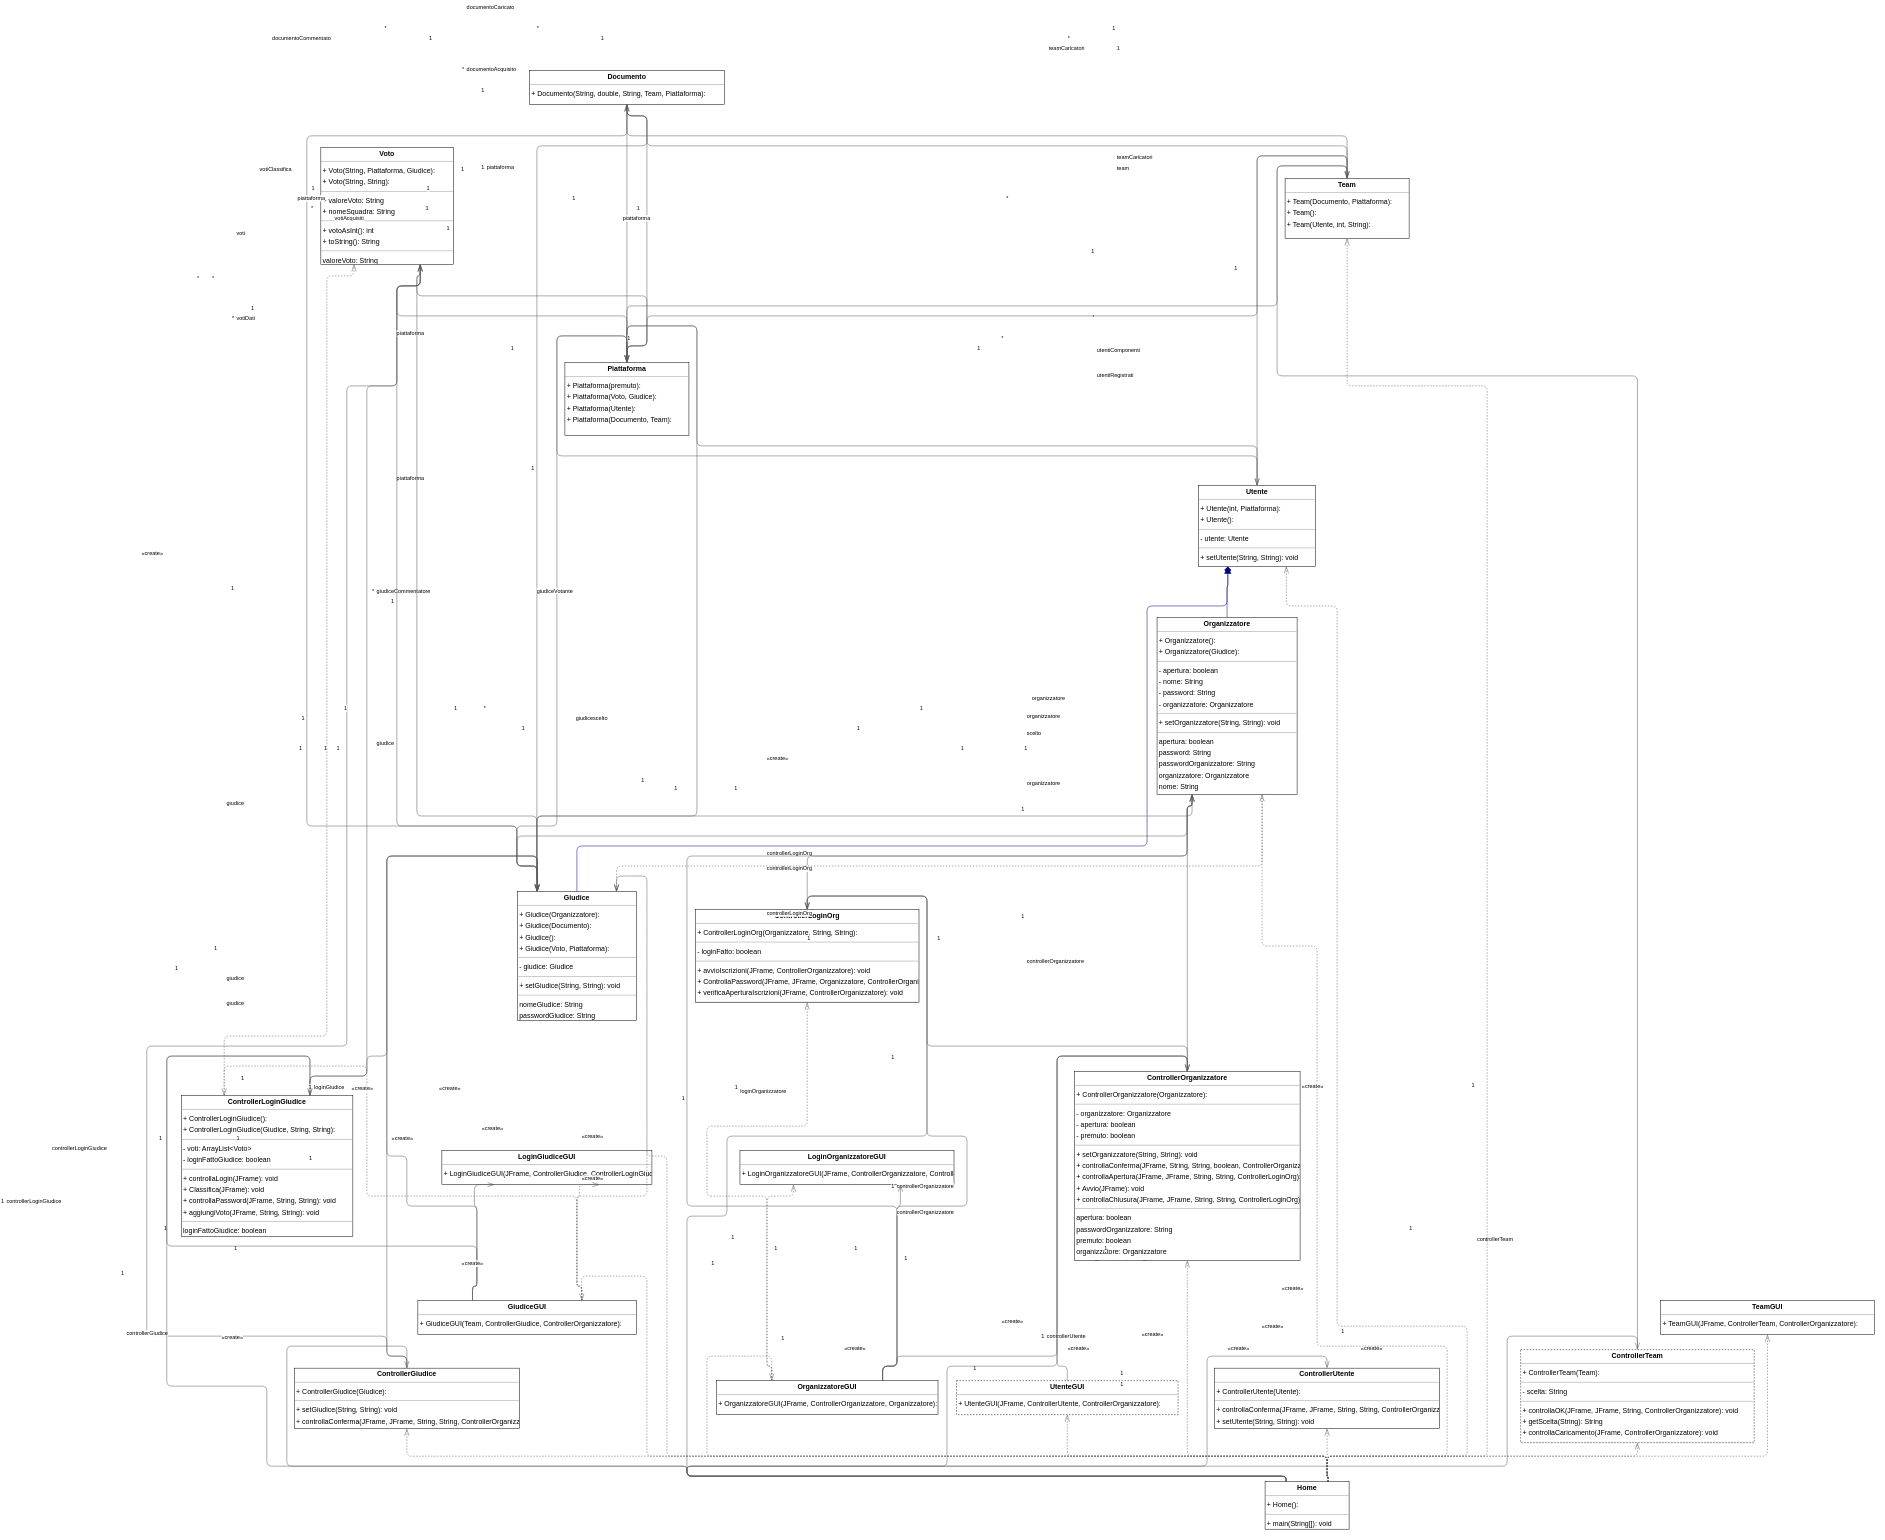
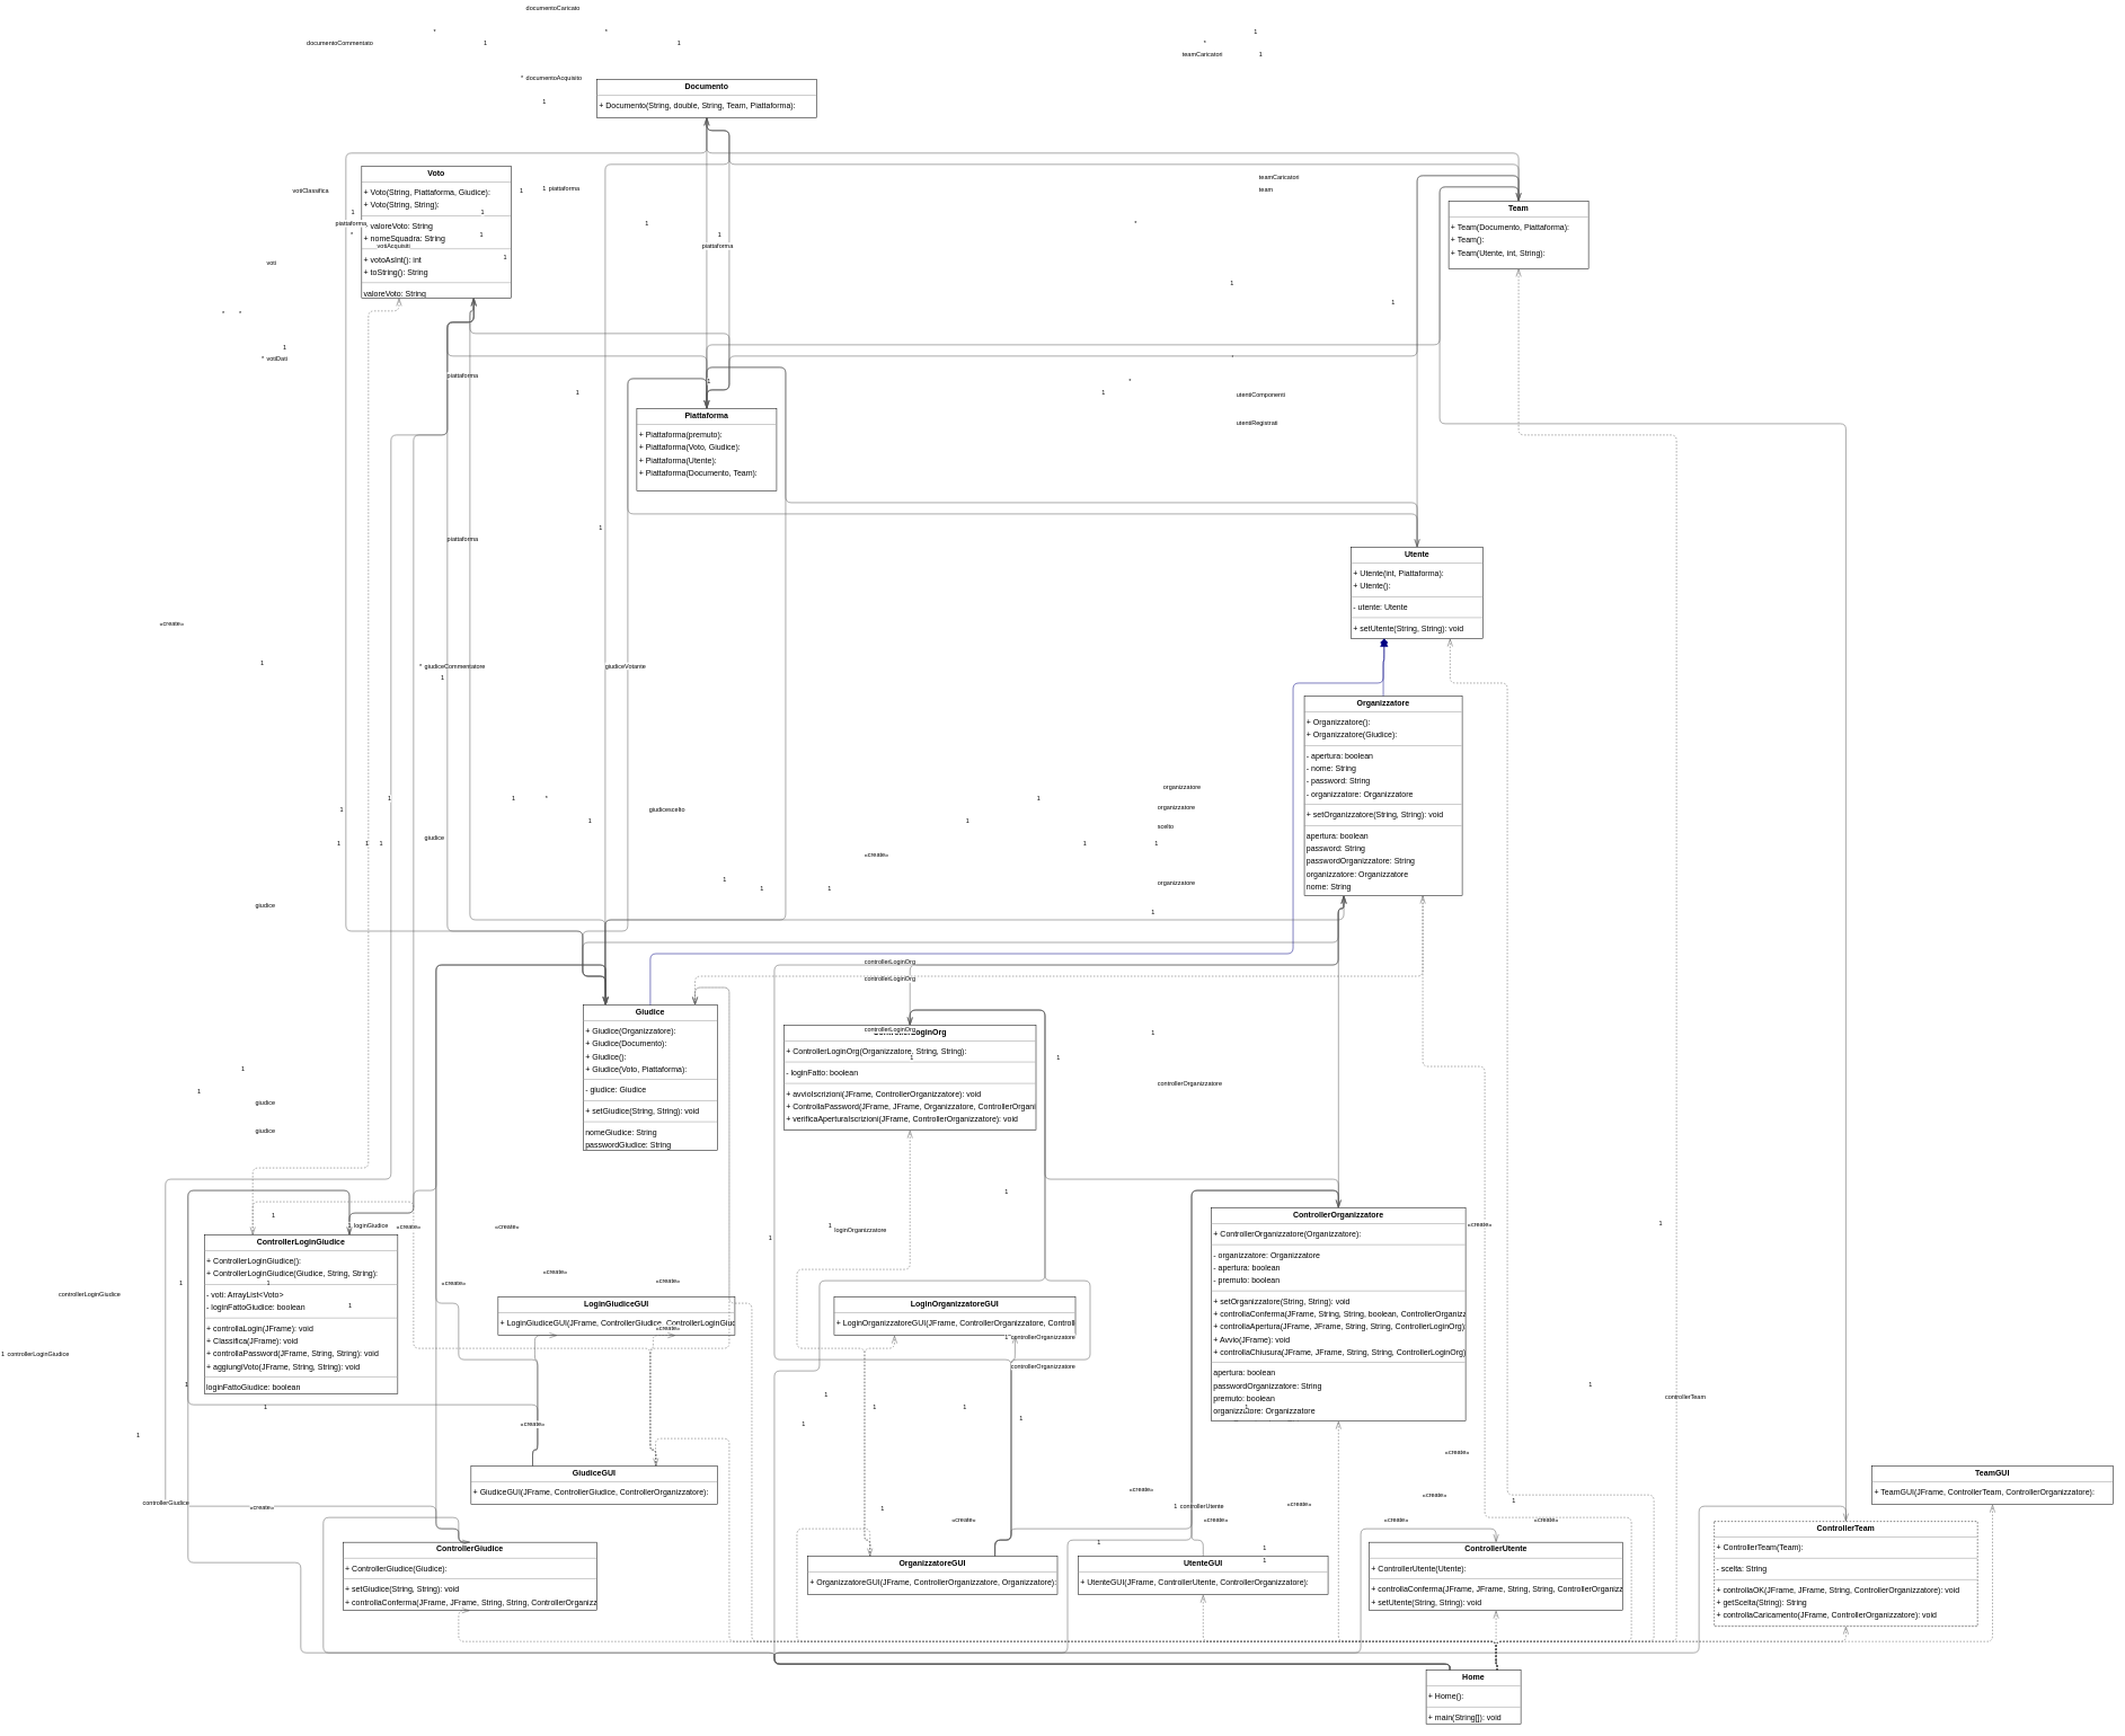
- <mxCell id="10" value="&lt;p style=&quot;margin:0px;margin-top:4px;text-align:center;&quot;&gt;&lt;b&gt;GiudiceGUI&lt;/b&gt;&lt;/p&gt;&lt;hr size=&quot;1&quot;/&gt;&lt;p style=&quot;margin:0 0 0 4px;line-height:1.6;&quot;&gt;+ GiudiceGUI(Team, ControllerGiudice, ControllerOrganizzatore): &lt;/p&gt;" style="verticalAlign=top;align=left;overflow=fill;fontSize=14;fontFamily=Helvetica;html=1;rounded=0;shadow=0;comic=0;labelBackgroundColor=none;strokeWidth=1;" parent="1" vertex="1"><mxGeometry x="562" y="2480" width="437" height="68" as="geometry" /></mxCell>
+ <mxCell id="10" value="&lt;p style=&quot;margin:0px;margin-top:4px;text-align:center;&quot;&gt;&lt;b&gt;GiudiceGUI&lt;/b&gt;&lt;/p&gt;&lt;hr size=&quot;1&quot;/&gt;&lt;p style=&quot;margin:0 0 0 4px;line-height:1.6;&quot;&gt;+ GiudiceGUI(JFrame, ControllerGiudice, ControllerOrganizzatore): &lt;/p&gt;" style="verticalAlign=top;align=left;overflow=fill;fontSize=14;fontFamily=Helvetica;html=1;rounded=0;shadow=0;comic=0;labelBackgroundColor=none;strokeWidth=1;" parent="1" vertex="1"><mxGeometry x="562" y="2480" width="437" height="68" as="geometry" /></mxCell>
- <mxCell id="20" value="&lt;p style=&quot;margin:0px;margin-top:4px;text-align:center;&quot;&gt;&lt;b&gt;UtenteGUI&lt;/b&gt;&lt;/p&gt;&lt;hr size=&quot;1&quot;/&gt;&lt;p style=&quot;margin:0 0 0 4px;line-height:1.6;&quot;&gt;+ UtenteGUI(JFrame, ControllerUtente, ControllerOrganizzatore): &lt;/p&gt;" style="verticalAlign=top;align=left;overflow=fill;fontSize=14;fontFamily=Helvetica;html=1;rounded=0;shadow=0;comic=0;labelBackgroundColor=none;strokeWidth=1;dashed=1;" parent="1" vertex="1"><mxGeometry x="1639" y="2640" width="443" height="68" as="geometry" /></mxCell>
+ <mxCell id="20" value="&lt;p style=&quot;margin:0px;margin-top:4px;text-align:center;&quot;&gt;&lt;b&gt;UtenteGUI&lt;/b&gt;&lt;/p&gt;&lt;hr size=&quot;1&quot;/&gt;&lt;p style=&quot;margin:0 0 0 4px;line-height:1.6;&quot;&gt;+ UtenteGUI(JFrame, ControllerUtente, ControllerOrganizzatore): &lt;/p&gt;" style="verticalAlign=top;align=left;overflow=fill;fontSize=14;fontFamily=Helvetica;html=1;rounded=0;shadow=0;comic=0;labelBackgroundColor=none;strokeWidth=1;" parent="1" vertex="1"><mxGeometry x="1639" y="2640" width="443" height="68" as="geometry" /></mxCell>
- <mxCell id="2" value="&lt;p style=&quot;margin:0px;margin-top:4px;text-align:center;&quot;&gt;&lt;b&gt;ControllerGiudice&lt;/b&gt;&lt;/p&gt;&lt;hr size=&quot;1&quot;/&gt;&lt;p style=&quot;margin:0 0 0 4px;line-height:1.6;&quot;&gt;+ ControllerGiudice(Giudice): &lt;/p&gt;&lt;hr size=&quot;1&quot;/&gt;&lt;p style=&quot;margin:0 0 0 4px;line-height:1.6;&quot;&gt;+ setGiudice(String, String): void&lt;br/&gt;+ controllaConferma(JFrame, JFrame, String, String, ControllerOrganizzatore): void&lt;/p&gt;" style="verticalAlign=top;align=left;overflow=fill;fontSize=14;fontFamily=Helvetica;html=1;rounded=0;shadow=0;comic=0;labelBackgroundColor=none;strokeWidth=1;" parent="1" vertex="1"><mxGeometry x="315" y="2615" width="450" height="121" as="geometry" /></mxCell>
+ <mxCell id="2" value="&lt;p style=&quot;margin:0px;margin-top:4px;text-align:center;&quot;&gt;&lt;b&gt;ControllerGiudice&lt;/b&gt;&lt;/p&gt;&lt;hr size=&quot;1&quot;/&gt;&lt;p style=&quot;margin:0 0 0 4px;line-height:1.6;&quot;&gt;+ ControllerGiudice(Giudice): &lt;/p&gt;&lt;hr size=&quot;1&quot;/&gt;&lt;p style=&quot;margin:0 0 0 4px;line-height:1.6;&quot;&gt;+ setGiudice(String, String): void&lt;br/&gt;+ controllaConferma(JFrame, JFrame, String, String, ControllerOrganizzatore): void&lt;/p&gt;" style="verticalAlign=top;align=left;overflow=fill;fontSize=14;fontFamily=Helvetica;html=1;rounded=0;shadow=0;comic=0;labelBackgroundColor=none;strokeWidth=1;" parent="1" vertex="1"><mxGeometry x="335" y="2615" width="450" height="121" as="geometry" /></mxCell>
